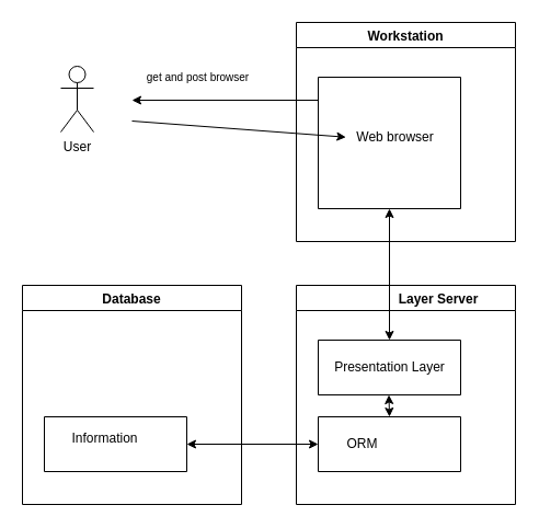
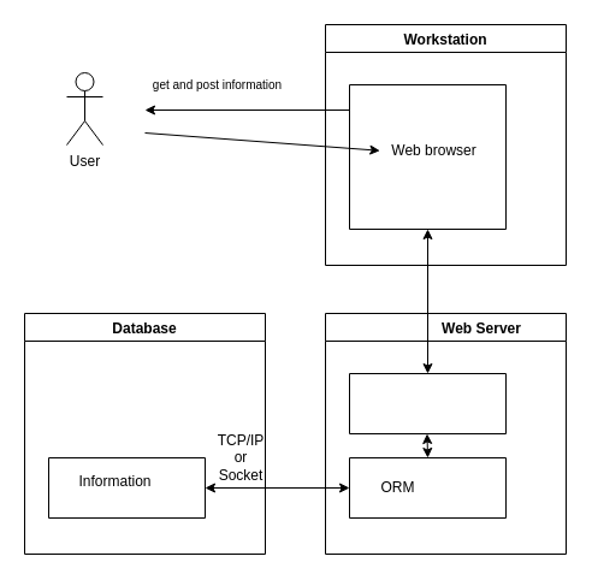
- <mxCell id="8" value="&lt;font style=&quot;font-size: 10px&quot;&gt;get and post browser&lt;/font&gt;" style="text;html=1;align=center;verticalAlign=middle;resizable=0;points=[];autosize=1;strokeColor=none;fillColor=none;" vertex="1" parent="1"><mxGeometry x="120" y="60" width="120" height="20" as="geometry" /></mxCell>
+ <mxCell id="8" value="&lt;font style=&quot;font-size: 10px&quot;&gt;get and post information&lt;/font&gt;" style="text;html=1;align=center;verticalAlign=middle;resizable=0;points=[];autosize=1;strokeColor=none;fillColor=none;" vertex="1" parent="1"><mxGeometry x="120" y="60" width="120" height="20" as="geometry" /></mxCell>
- <mxCell id="9" value="                  Layer Server" style="swimlane;" vertex="1" parent="1"><mxGeometry x="270" y="260" width="200" height="200" as="geometry" /></mxCell>
+ <mxCell id="9" value="                  Web Server" style="swimlane;" vertex="1" parent="1"><mxGeometry x="270" y="260" width="200" height="200" as="geometry" /></mxCell>
- <mxCell id="11" value="Presentation Layer" style="text;html=1;align=center;verticalAlign=middle;resizable=0;points=[];autosize=1;strokeColor=none;fillColor=none;" vertex="1" parent="10"><mxGeometry x="5" y="15" width="120" height="20" as="geometry" /></mxCell>
+ <mxCell id="19" value="TCP/IP&lt;br&gt;or Socket" style="text;html=1;strokeColor=none;fillColor=none;align=center;verticalAlign=middle;whiteSpace=wrap;rounded=0;" vertex="1" parent="16"><mxGeometry x="160" y="110" width="40" height="20" as="geometry" /></mxCell>
